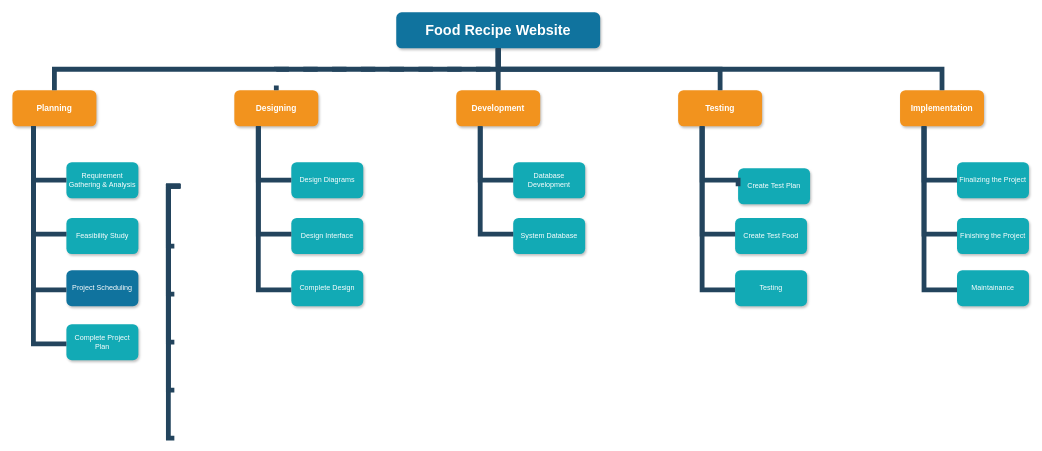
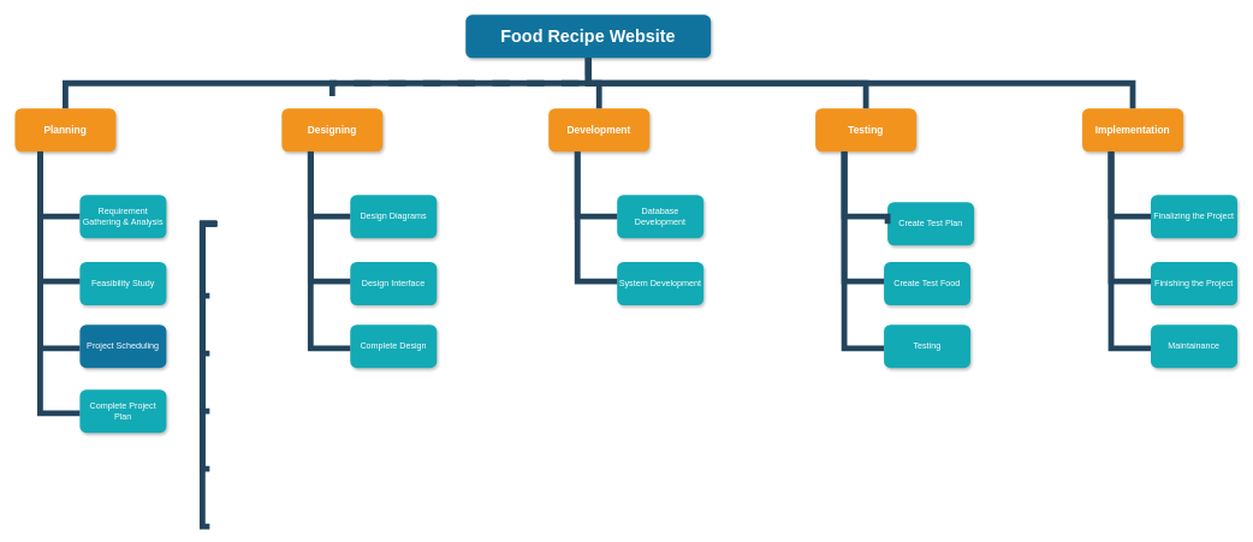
- <mxCell id="2" value="Food Recipe Website" style="whiteSpace=wrap;rounded=1;shadow=1;fillColor=#10739E;strokeColor=none;fontColor=#FFFFFF;fontStyle=1;fontSize=24" parent="1" vertex="1"><mxGeometry x="660" y="20" width="340" height="60" as="geometry" /></mxCell>
+ <mxCell id="2" value="Food Recipe Website" style="whiteSpace=wrap;rounded=1;shadow=1;fillColor=#10739E;strokeColor=none;fontColor=#FFFFFF;fontStyle=1;fontSize=24" parent="1" vertex="1"><mxGeometry x="645" y="20" width="340" height="60" as="geometry" /></mxCell>
- <mxCell id="34" value="System Database" style="whiteSpace=wrap;rounded=1;fillColor=#12AAB5;strokeColor=none;shadow=1;fontColor=#FFFFFF;" vertex="1" parent="1"><mxGeometry x="855" y="363" width="120" height="60" as="geometry" /></mxCell>
+ <mxCell id="34" value="System Development" style="whiteSpace=wrap;rounded=1;fillColor=#12AAB5;strokeColor=none;shadow=1;fontColor=#FFFFFF;" vertex="1" parent="1"><mxGeometry x="855" y="363" width="120" height="60" as="geometry" /></mxCell>
